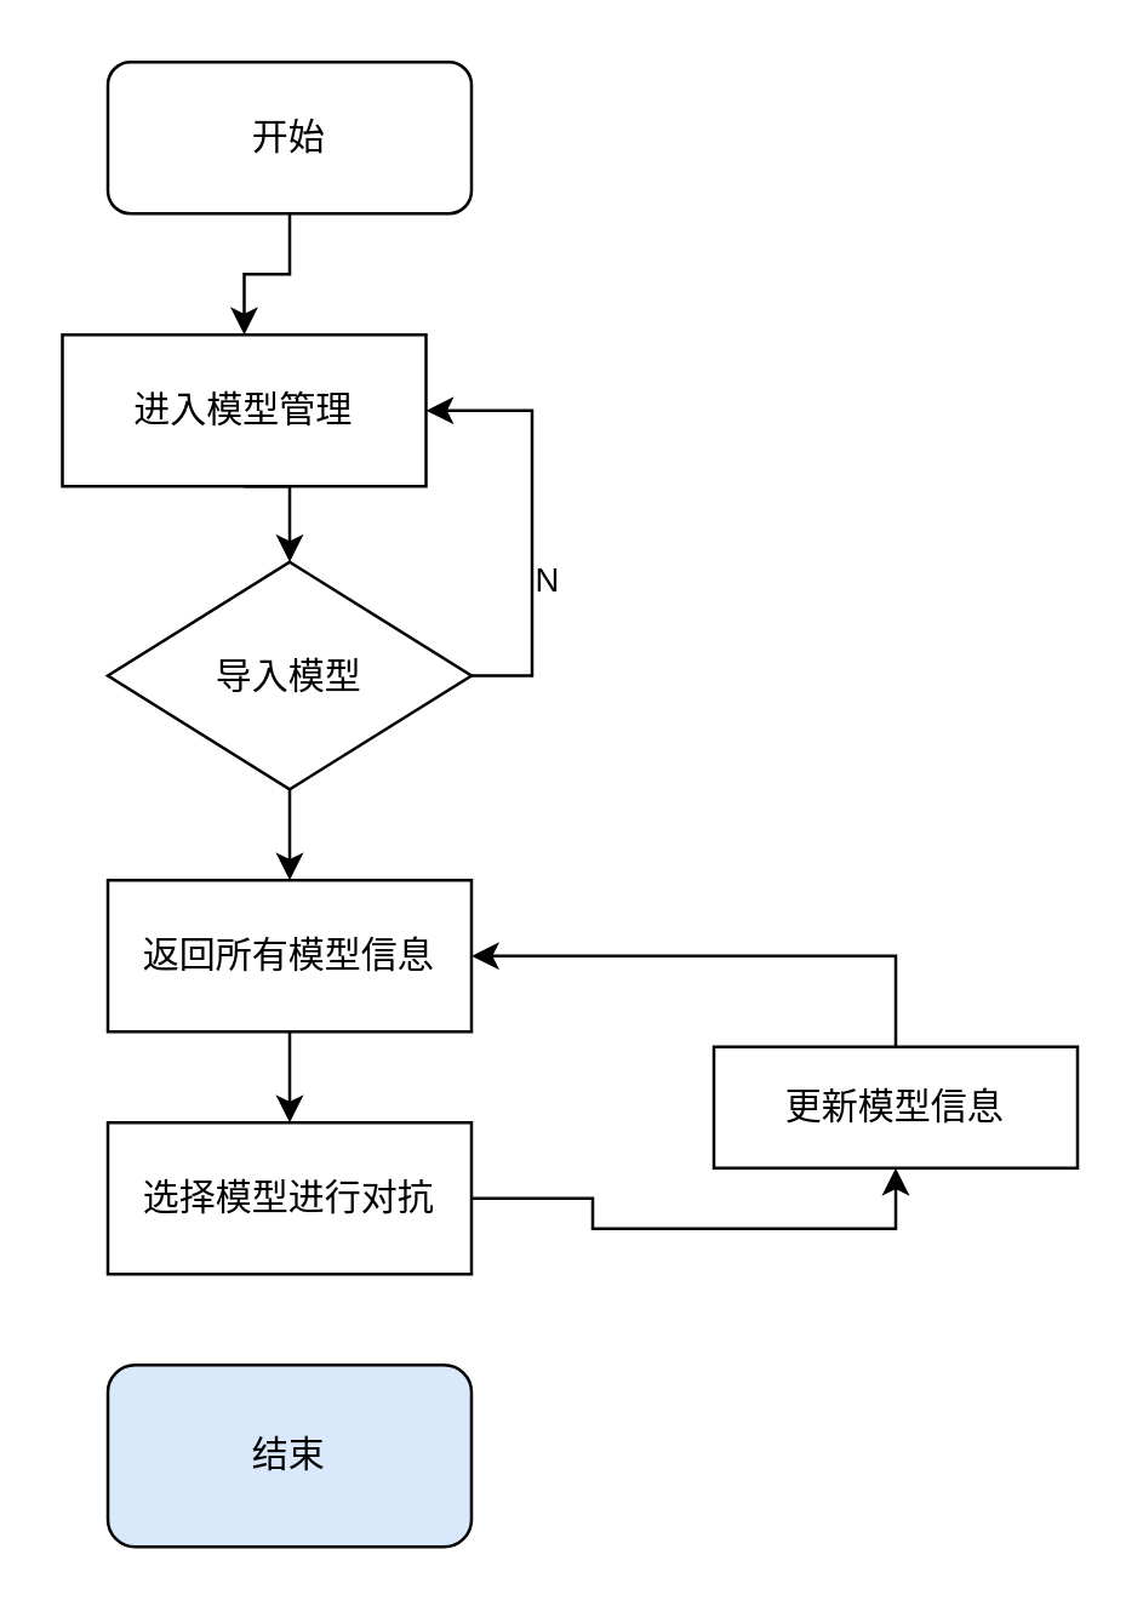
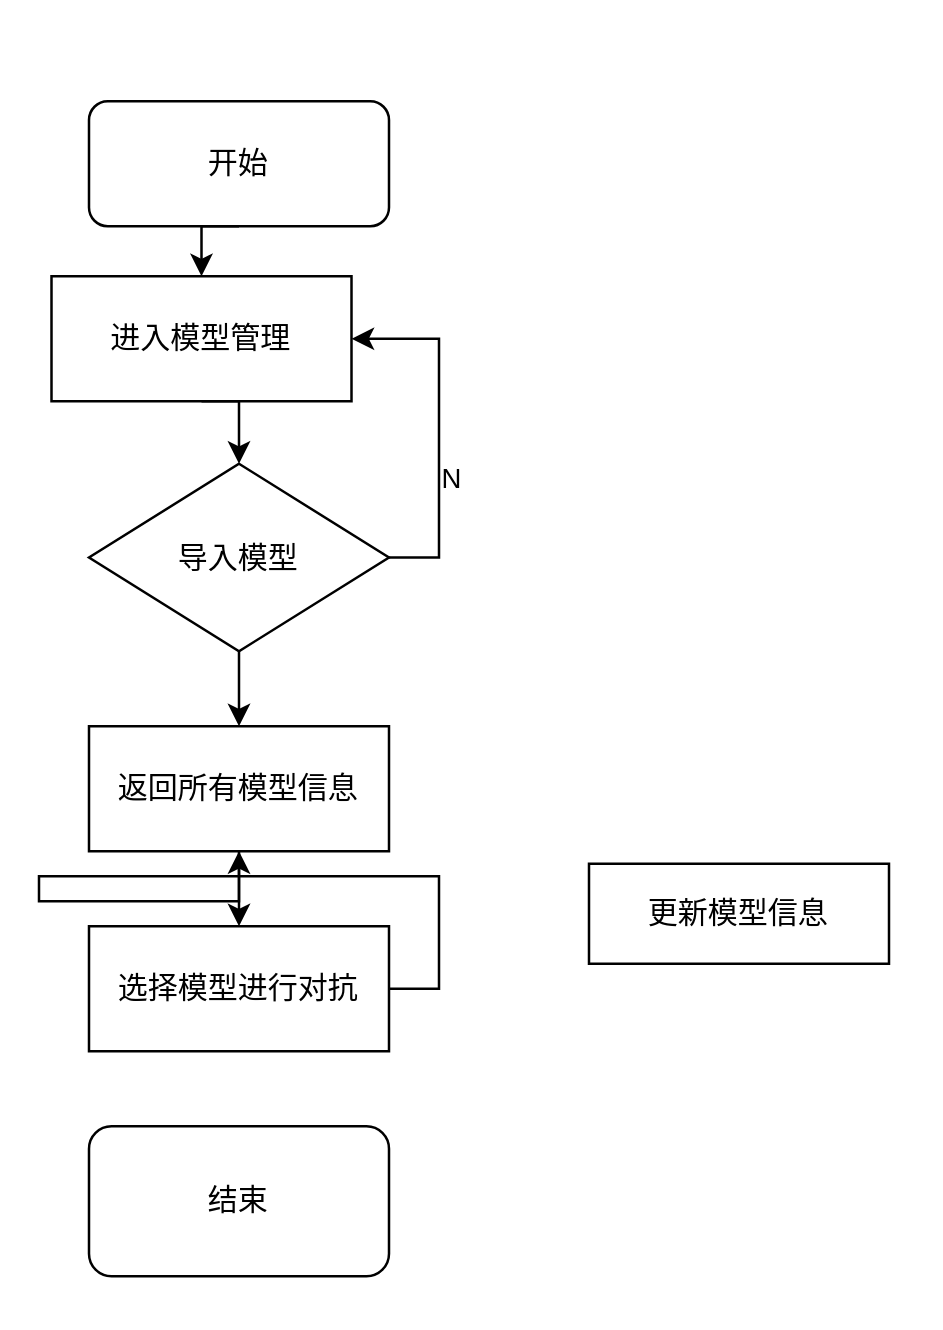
- <mxCell id="3" value="开始" style="rounded=1;whiteSpace=wrap;html=1;" parent="1" vertex="1"><mxGeometry x="35" y="20" width="120" height="50" as="geometry" /></mxCell>
+ <mxCell id="3" value="开始" style="rounded=1;whiteSpace=wrap;html=1;" parent="1" vertex="1"><mxGeometry x="35" y="40" width="120" height="50" as="geometry" /></mxCell>
- <mxCell id="16" style="edgeStyle=orthogonalEdgeStyle;rounded=0;orthogonalLoop=1;jettySize=auto;html=1;exitX=0.5;exitY=0;exitDx=0;exitDy=0;entryX=1;entryY=0.5;entryDx=0;entryDy=0;" edge="1" parent="1" source="17" target="7"><mxGeometry relative="1" as="geometry"><Array as="points"><mxPoint x="295" y="315" /></Array></mxGeometry></mxCell>
- <mxCell id="12" style="edgeStyle=orthogonalEdgeStyle;rounded=0;orthogonalLoop=1;jettySize=auto;html=1;exitX=1;exitY=0.5;exitDx=0;exitDy=0;entryX=0.5;entryY=1;entryDx=0;entryDy=0;" edge="1" parent="1" source="13" target="17"><mxGeometry relative="1" as="geometry" /></mxCell>
+ <mxCell id="12" style="edgeStyle=orthogonalEdgeStyle;rounded=0;orthogonalLoop=1;jettySize=auto;html=1;exitX=1;exitY=0.5;exitDx=0;exitDy=0;" edge="1" parent="1" source="13" target="7"><mxGeometry relative="1" as="geometry" /></mxCell>
- <mxCell id="14" value="结束" style="rounded=1;whiteSpace=wrap;html=1;fillColor=#dae8fc;" parent="1" vertex="1"><mxGeometry x="35" y="450" width="120" height="60" as="geometry" /></mxCell>
+ <mxCell id="14" value="结束" style="rounded=1;whiteSpace=wrap;html=1;" parent="1" vertex="1"><mxGeometry x="35" y="450" width="120" height="60" as="geometry" /></mxCell>
